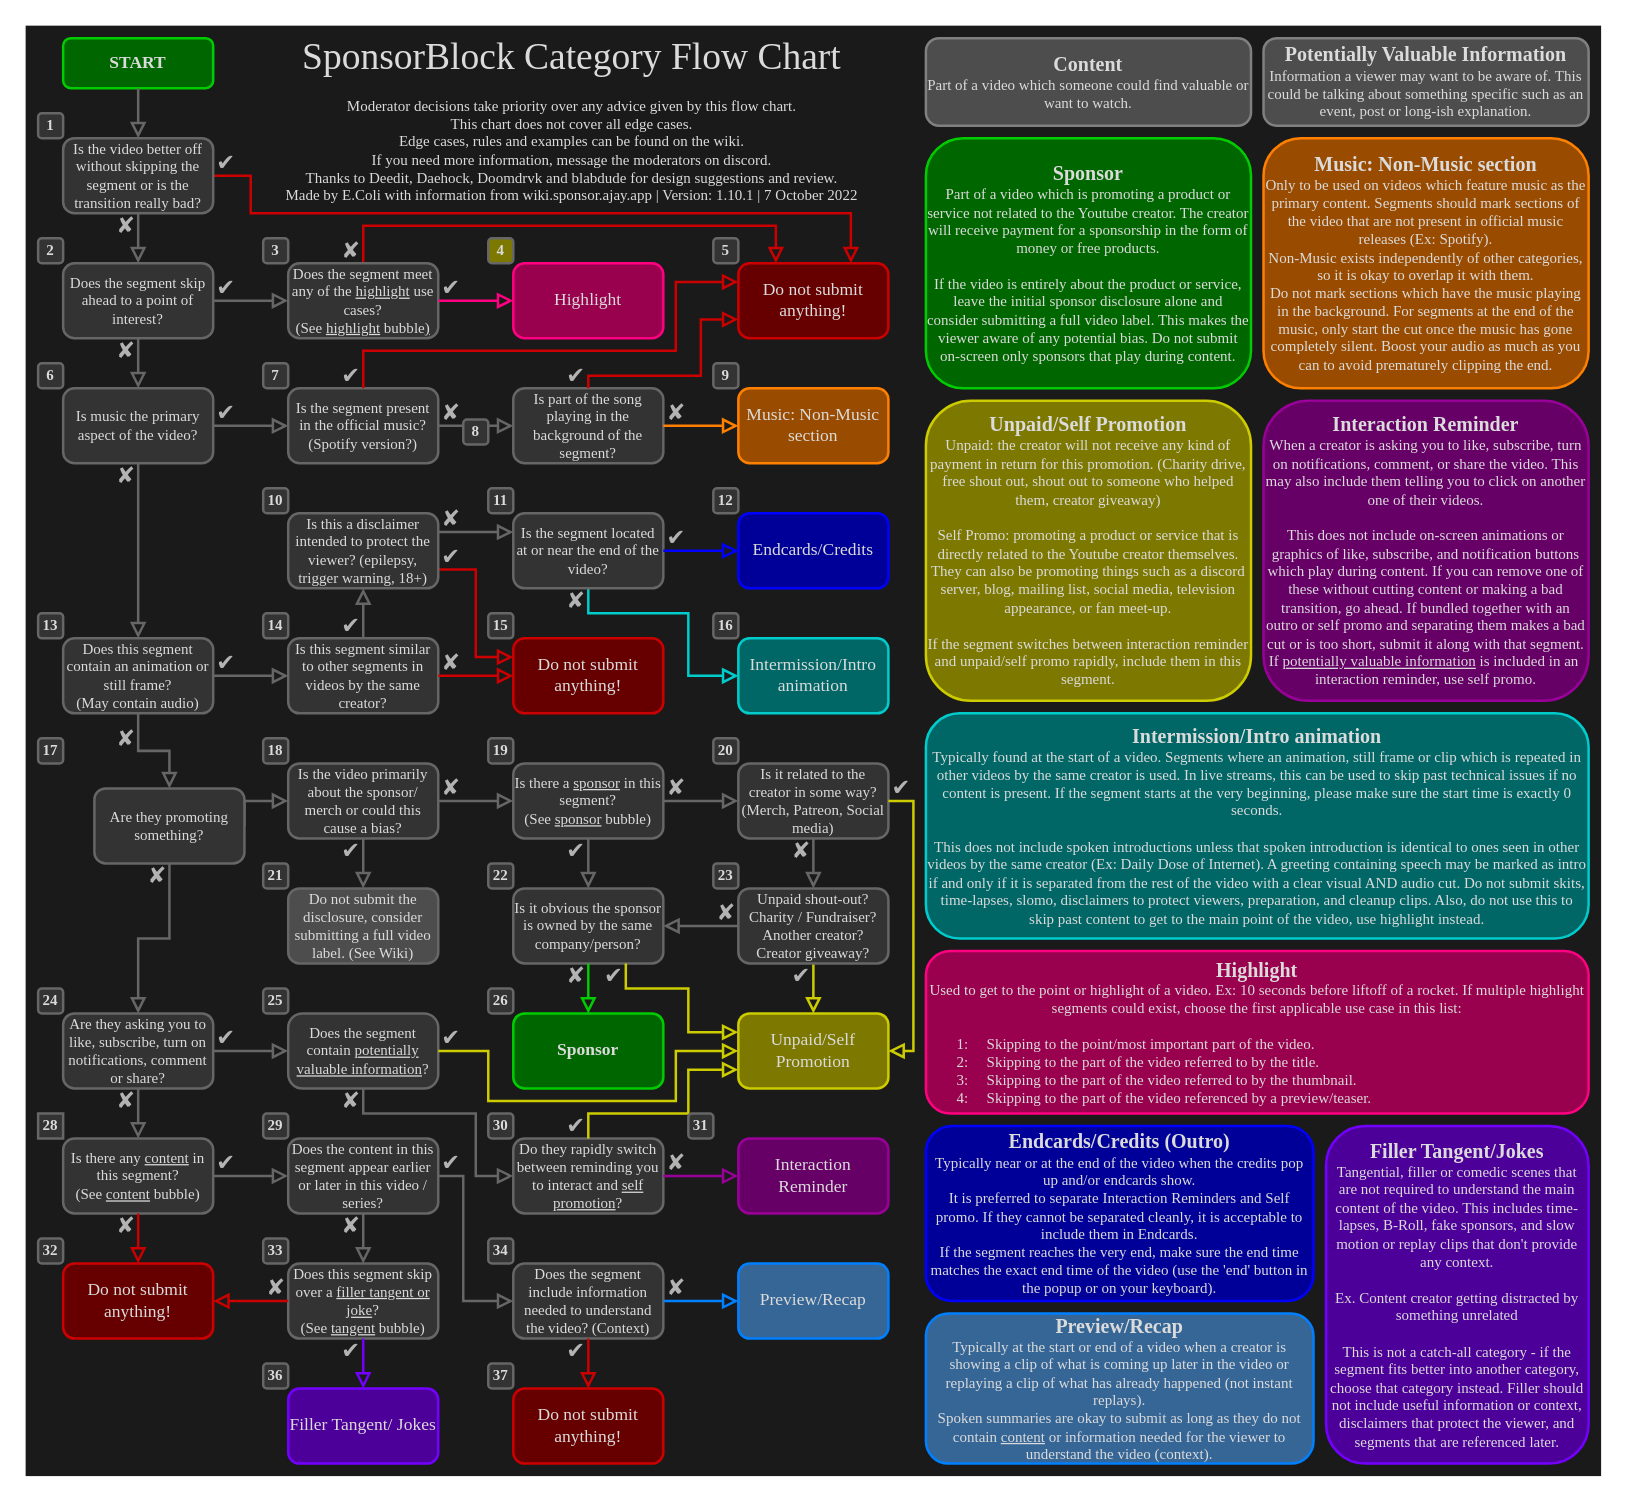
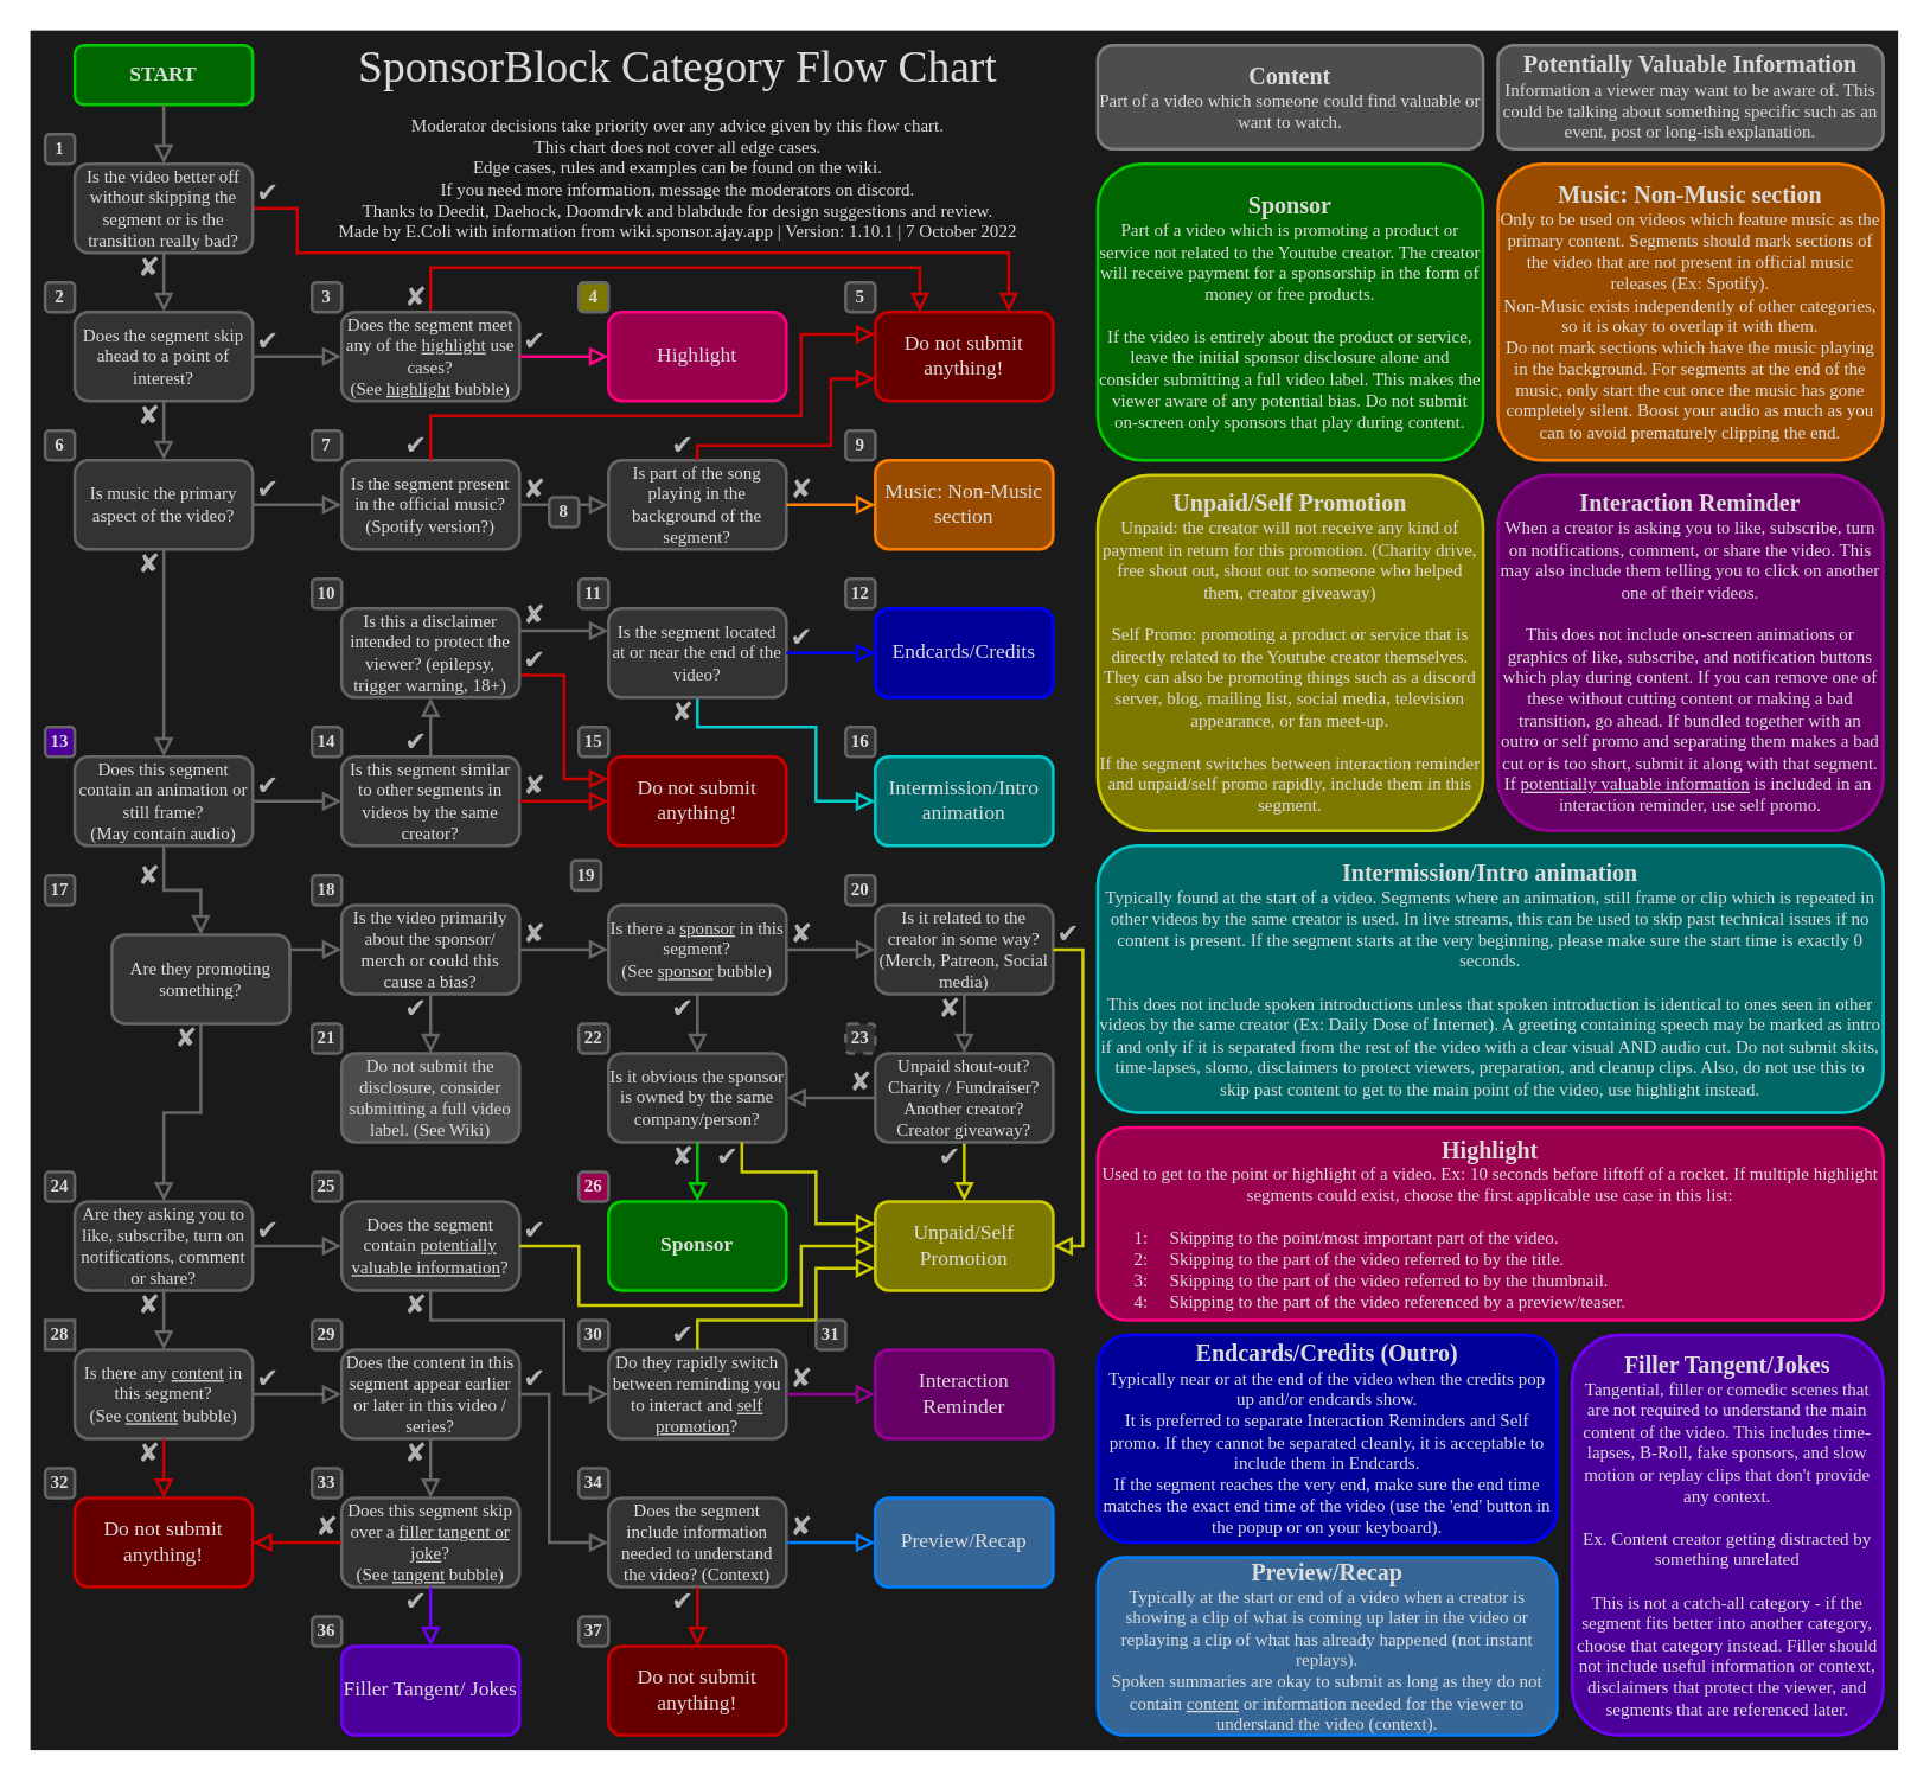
- <mxCell id="133" value="13" style="rounded=1;whiteSpace=wrap;html=1;fontFamily=Atkinson Hyperlegible;fontSource=https%3A%2F%2Ffonts.googleapis.com%2Fcss%3Ffamily%3DAtkinson%2BHyperlegible;fontSize=12;fontColor=#DBDBDB;fillColor=#333333;align=center;verticalAlign=middle;strokeColor=#666666;strokeWidth=2;fontStyle=1" parent="1" vertex="1"><mxGeometry x="30" y="490" width="20" height="20" as="geometry" /></mxCell>
+ <mxCell id="133" value="13" style="rounded=1;whiteSpace=wrap;html=1;fontFamily=Atkinson Hyperlegible;fontSource=https%3A%2F%2Ffonts.googleapis.com%2Fcss%3Ffamily%3DAtkinson%2BHyperlegible;fontSize=12;fontColor=#DBDBDB;fillColor=#4c0099;align=center;verticalAlign=middle;strokeColor=#666666;strokeWidth=2;fontStyle=1;" parent="1" vertex="1"><mxGeometry x="30" y="490" width="20" height="20" as="geometry" /></mxCell>
- <mxCell id="115" value="19" style="rounded=1;whiteSpace=wrap;html=1;fontFamily=Atkinson Hyperlegible;fontSource=https%3A%2F%2Ffonts.googleapis.com%2Fcss%3Ffamily%3DAtkinson%2BHyperlegible;fontSize=12;fontColor=#DBDBDB;fillColor=#333333;align=center;verticalAlign=middle;strokeColor=#666666;strokeWidth=2;fontStyle=1" parent="1" vertex="1"><mxGeometry x="390" y="590" width="20" height="20" as="geometry" /></mxCell>
+ <mxCell id="115" value="19" style="rounded=1;whiteSpace=wrap;html=1;fontFamily=Atkinson Hyperlegible;fontSource=https%3A%2F%2Ffonts.googleapis.com%2Fcss%3Ffamily%3DAtkinson%2BHyperlegible;fontSize=12;fontColor=#DBDBDB;fillColor=#333333;align=center;verticalAlign=middle;strokeColor=#666666;strokeWidth=2;fontStyle=1" parent="1" vertex="1"><mxGeometry x="385" y="580" width="20" height="20" as="geometry" /></mxCell>
- <mxCell id="114" value="23" style="rounded=1;whiteSpace=wrap;html=1;fontFamily=Atkinson Hyperlegible;fontSource=https%3A%2F%2Ffonts.googleapis.com%2Fcss%3Ffamily%3DAtkinson%2BHyperlegible;fontSize=12;fontColor=#DBDBDB;fillColor=#333333;align=center;verticalAlign=middle;strokeColor=#666666;strokeWidth=2;fontStyle=1" parent="1" vertex="1"><mxGeometry x="570" y="690" width="20" height="20" as="geometry" /></mxCell>
+ <mxCell id="114" value="23" style="rounded=1;whiteSpace=wrap;html=1;fontFamily=Atkinson Hyperlegible;fontSource=https%3A%2F%2Ffonts.googleapis.com%2Fcss%3Ffamily%3DAtkinson%2BHyperlegible;fontSize=12;fontColor=#DBDBDB;fillColor=#333333;align=center;verticalAlign=middle;strokeColor=#666666;strokeWidth=2;fontStyle=1;dashed=1;" parent="1" vertex="1"><mxGeometry x="570" y="690" width="20" height="20" as="geometry" /></mxCell>
- <mxCell id="118" value="26" style="rounded=1;whiteSpace=wrap;html=1;fontFamily=Atkinson Hyperlegible;fontSource=https%3A%2F%2Ffonts.googleapis.com%2Fcss%3Ffamily%3DAtkinson%2BHyperlegible;fontSize=12;fontColor=#DBDBDB;fillColor=#333333;align=center;verticalAlign=middle;strokeColor=#666666;strokeWidth=2;fontStyle=1" parent="1" vertex="1"><mxGeometry x="390" y="790" width="20" height="20" as="geometry" /></mxCell>
+ <mxCell id="118" value="26" style="rounded=1;whiteSpace=wrap;html=1;fontFamily=Atkinson Hyperlegible;fontSource=https%3A%2F%2Ffonts.googleapis.com%2Fcss%3Ffamily%3DAtkinson%2BHyperlegible;fontSize=12;fontColor=#DBDBDB;fillColor=#99004d;align=center;verticalAlign=middle;strokeColor=#666666;strokeWidth=2;fontStyle=1;" parent="1" vertex="1"><mxGeometry x="390" y="790" width="20" height="20" as="geometry" /></mxCell>
